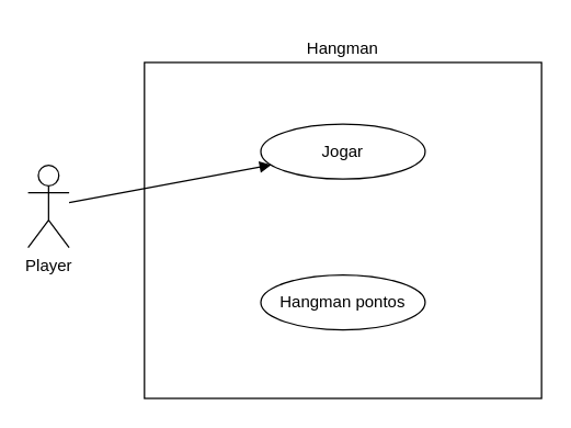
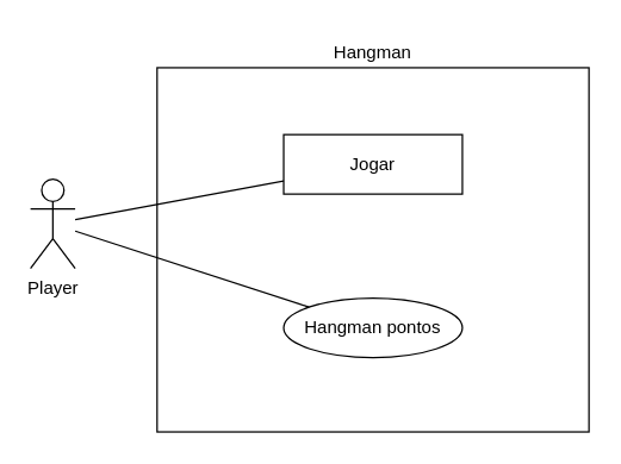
- <mxCell id="4" value="Jogar" style="ellipse;whiteSpace=wrap;html=1;" vertex="1" parent="1"><mxGeometry x="190" y="90" width="120" height="40" as="geometry" /></mxCell>
+ <mxCell id="4" value="Jogar" style="whiteSpace=wrap;html=1;rounded=0;" vertex="1" parent="1"><mxGeometry x="190" y="90" width="120" height="40" as="geometry" /></mxCell>
- <mxCell id="7" value="" style="endArrow=block;html=1;rounded=0;" edge="1" parent="1" source="3" target="4"><mxGeometry width="50" height="50" relative="1" as="geometry"><mxPoint x="220" y="180" as="sourcePoint" /><mxPoint x="270" y="130" as="targetPoint" /></mxGeometry></mxCell>
+ <mxCell id="7" value="" style="endArrow=none;html=1;rounded=0;" edge="1" parent="1" source="3" target="4"><mxGeometry width="50" height="50" relative="1" as="geometry"><mxPoint x="220" y="180" as="sourcePoint" /><mxPoint x="270" y="130" as="targetPoint" /></mxGeometry></mxCell>
+ <mxCell id="8" value="" style="endArrow=none;html=1;rounded=0;" edge="1" parent="1" source="3" target="5"><mxGeometry width="50" height="50" relative="1" as="geometry"><mxPoint x="220" y="180" as="sourcePoint" /><mxPoint x="270" y="130" as="targetPoint" /></mxGeometry></mxCell>
